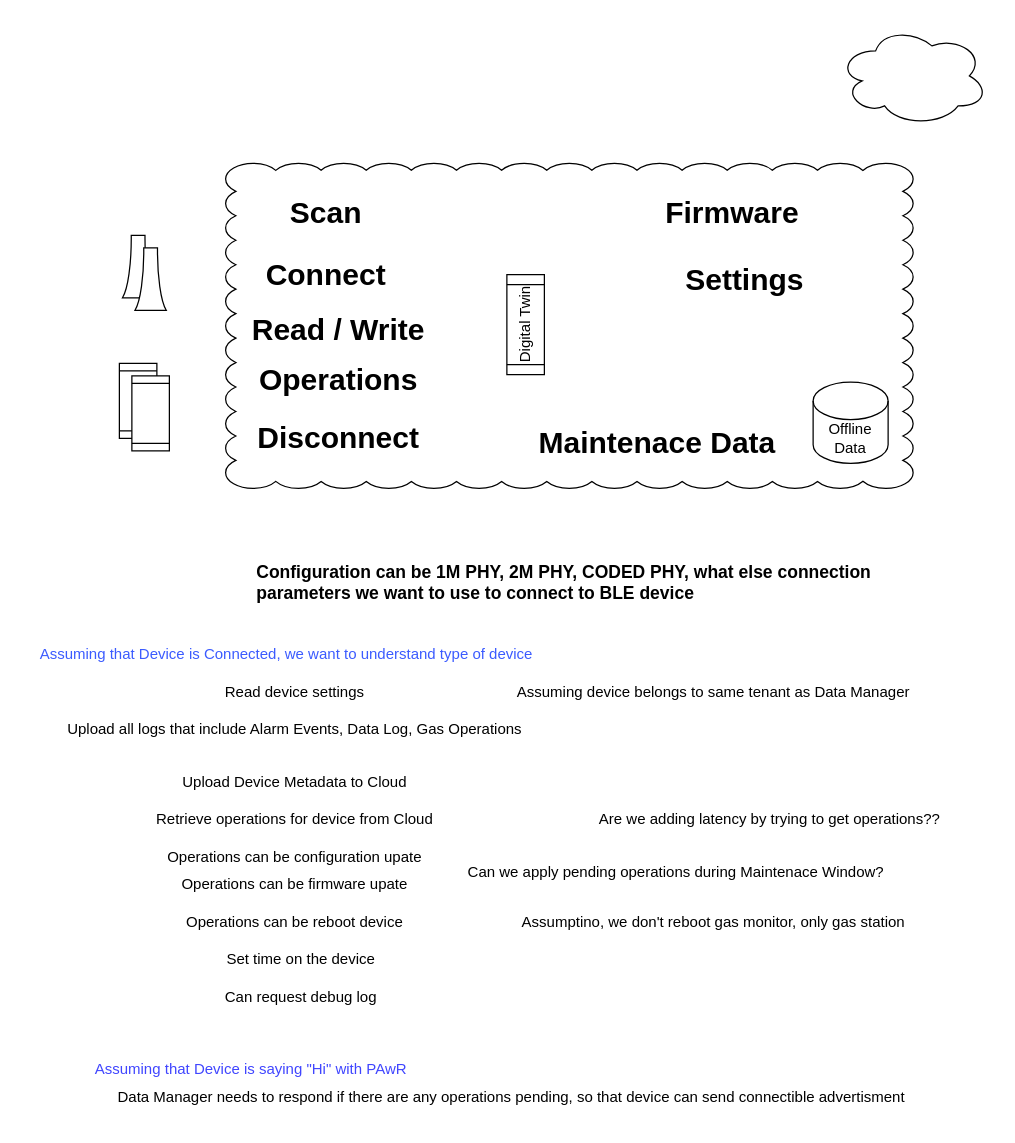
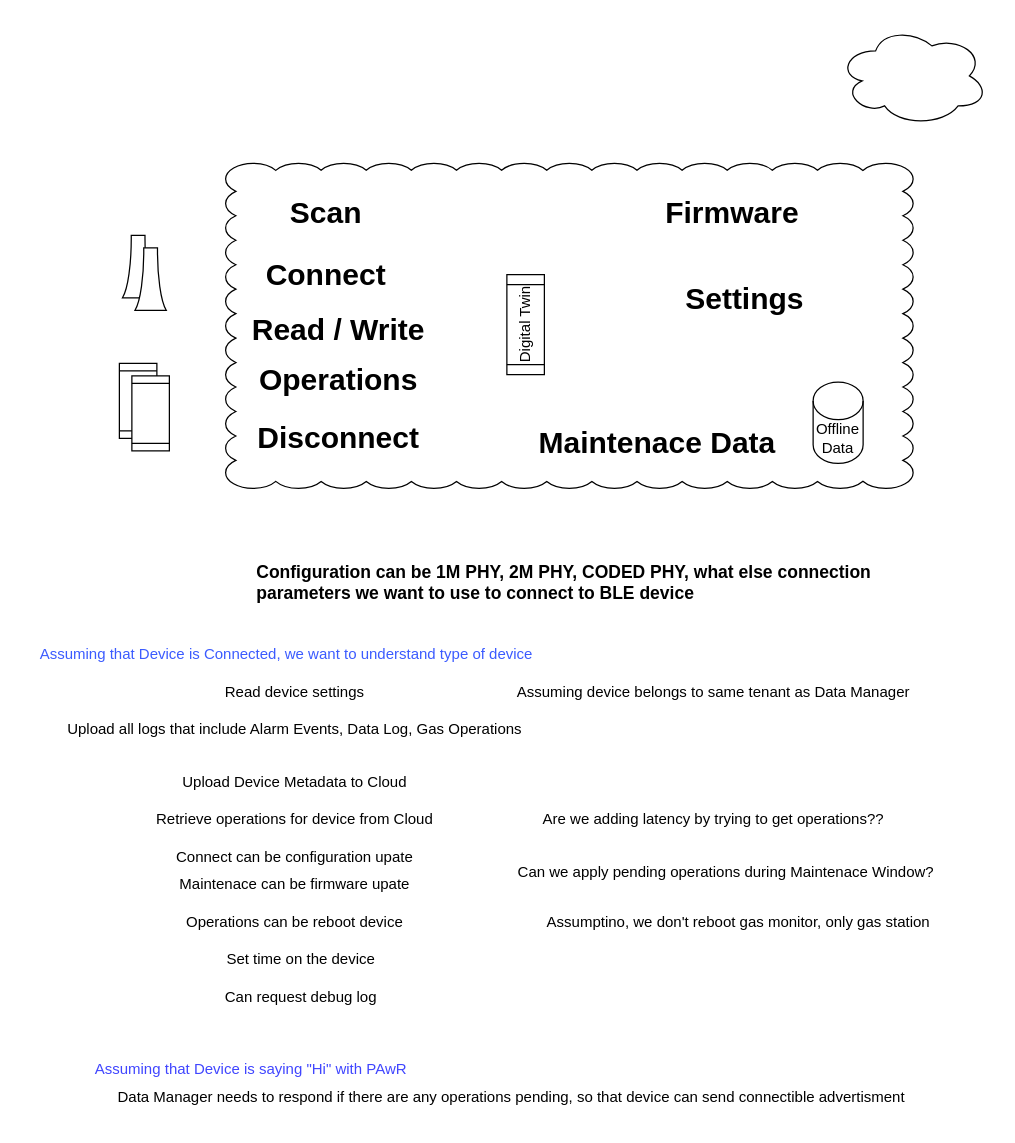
- <mxCell id="10" value="Settings" style="text;strokeColor=none;fillColor=none;html=1;fontSize=24;fontStyle=1;verticalAlign=middle;align=center;" parent="1" vertex="1"><mxGeometry x="510" y="204" width="170" height="40" as="geometry" /></mxCell>
+ <mxCell id="10" value="Settings" style="text;strokeColor=none;fillColor=none;html=1;fontSize=24;fontStyle=1;verticalAlign=middle;align=center;" parent="1" vertex="1"><mxGeometry x="510" y="219" width="170" height="40" as="geometry" /></mxCell>
- <mxCell id="15" value="Offline Data" style="shape=cylinder3;whiteSpace=wrap;html=1;boundedLbl=1;backgroundOutline=1;size=15;" parent="1" vertex="1"><mxGeometry x="650" y="305" width="60" height="65" as="geometry" /></mxCell>
+ <mxCell id="15" value="Offline Data" style="shape=cylinder3;whiteSpace=wrap;html=1;boundedLbl=1;backgroundOutline=1;size=15;" parent="1" vertex="1"><mxGeometry x="650" y="305" width="40" height="65" as="geometry" /></mxCell>
- <mxCell id="22" value="Are we adding latency by trying to get operations??" style="text;html=1;align=center;verticalAlign=middle;resizable=0;points=[];autosize=1;strokeColor=none;fillColor=none;" parent="1" vertex="1"><mxGeometry x="465" y="640" width="300" height="30" as="geometry" /></mxCell>
+ <mxCell id="22" value="Are we adding latency by trying to get operations??" style="text;html=1;align=center;verticalAlign=middle;resizable=0;points=[];autosize=1;strokeColor=none;fillColor=none;" parent="1" vertex="1"><mxGeometry x="420" y="640" width="300" height="30" as="geometry" /></mxCell>
- <mxCell id="23" value="Operations can be configuration upate" style="text;html=1;align=center;verticalAlign=middle;resizable=0;points=[];autosize=1;strokeColor=none;fillColor=none;" parent="1" vertex="1"><mxGeometry x="120" y="670" width="230" height="30" as="geometry" /></mxCell>
+ <mxCell id="23" value="Connect can be configuration upate" style="text;html=1;align=center;verticalAlign=middle;resizable=0;points=[];autosize=1;strokeColor=none;fillColor=none;" parent="1" vertex="1"><mxGeometry x="120" y="670" width="230" height="30" as="geometry" /></mxCell>
- <mxCell id="30" value="Can we apply pending operations during Maintenace Window?" style="text;html=1;align=center;verticalAlign=middle;resizable=0;points=[];autosize=1;strokeColor=none;fillColor=none;" parent="1" vertex="1"><mxGeometry x="360" y="682" width="360" height="30" as="geometry" /></mxCell>
+ <mxCell id="30" value="Can we apply pending operations during Maintenace Window?" style="text;html=1;align=center;verticalAlign=middle;resizable=0;points=[];autosize=1;strokeColor=none;fillColor=none;" parent="1" vertex="1"><mxGeometry x="400" y="682" width="360" height="30" as="geometry" /></mxCell>
- <mxCell id="24" value="Operations can be firmware upate" style="text;html=1;align=center;verticalAlign=middle;resizable=0;points=[];autosize=1;strokeColor=none;fillColor=none;" parent="1" vertex="1"><mxGeometry x="135" y="692" width="200" height="30" as="geometry" /></mxCell>
+ <mxCell id="24" value="Maintenace can be firmware upate" style="text;html=1;align=center;verticalAlign=middle;resizable=0;points=[];autosize=1;strokeColor=none;fillColor=none;" parent="1" vertex="1"><mxGeometry x="135" y="692" width="200" height="30" as="geometry" /></mxCell>
- <mxCell id="26" value="Assumptino, we don't reboot gas monitor, only gas station" style="text;html=1;align=center;verticalAlign=middle;resizable=0;points=[];autosize=1;strokeColor=none;fillColor=none;" parent="1" vertex="1"><mxGeometry x="405" y="722" width="330" height="30" as="geometry" /></mxCell>
+ <mxCell id="26" value="Assumptino, we don't reboot gas monitor, only gas station" style="text;html=1;align=center;verticalAlign=middle;resizable=0;points=[];autosize=1;strokeColor=none;fillColor=none;" parent="1" vertex="1"><mxGeometry x="425" y="722" width="330" height="30" as="geometry" /></mxCell>
